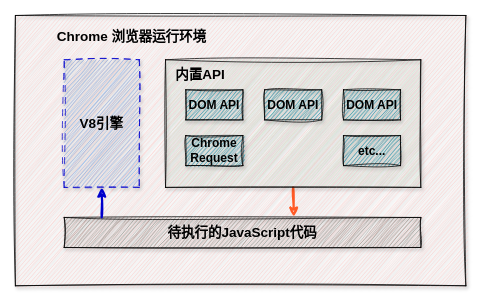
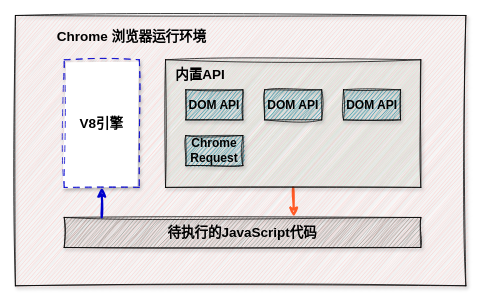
- <mxCell id="7" value="&lt;b&gt;&lt;font style=&quot;font-size: 18px;&quot;&gt;V8引擎&lt;/font&gt;&lt;/b&gt;" style="rounded=0;whiteSpace=wrap;html=1;sketch=1;curveFitting=1;jiggle=2;strokeColor=#0000CC;fillColor=#7EA6E0;shadow=1;dashed=1;dashPattern=8 8;" parent="1" vertex="1"><mxGeometry x="85" y="79" width="100" height="170" as="geometry" /></mxCell>
+ <mxCell id="7" value="&lt;b&gt;&lt;font style=&quot;font-size: 18px;&quot;&gt;V8引擎&lt;/font&gt;&lt;/b&gt;" style="rounded=0;whiteSpace=wrap;html=1;sketch=1;curveFitting=1;jiggle=2;strokeColor=#0000CC;fillColor=#ffffff;shadow=1;dashed=1;dashPattern=8 8;" parent="1" vertex="1"><mxGeometry x="85" y="79" width="100" height="170" as="geometry" /></mxCell>
- <mxCell id="12" value="&lt;b&gt;&lt;font style=&quot;font-size: 16px;&quot;&gt;etc...&lt;/font&gt;&lt;/b&gt;" style="rounded=0;whiteSpace=wrap;html=1;sketch=1;curveFitting=1;jiggle=2;strokeColor=default;fillColor=#0083A0;shadow=1;align=center;" vertex="1" parent="1"><mxGeometry x="457" y="180" width="76" height="40" as="geometry" /></mxCell>
